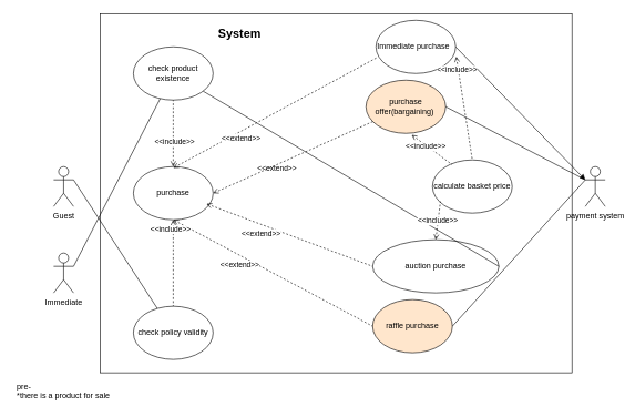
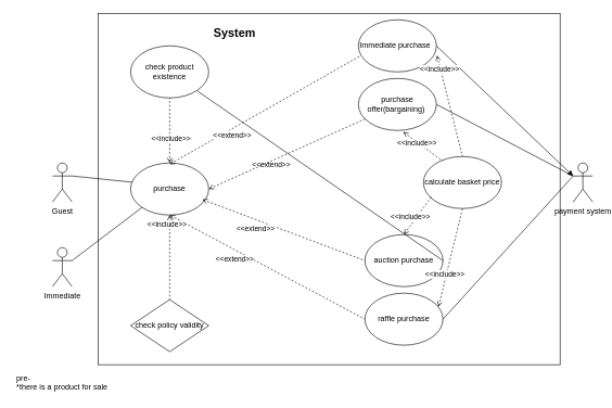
- <mxCell id="5" value="Immediate purchase&amp;nbsp;&amp;nbsp;" style="ellipse;whiteSpace=wrap;html=1;" parent="1" vertex="1"><mxGeometry x="565" y="30" width="120" height="80" as="geometry" /></mxCell>
+ <mxCell id="5" value="Immediate purchase&amp;nbsp;&amp;nbsp;" style="ellipse;whiteSpace=wrap;html=1;" parent="1" vertex="1"><mxGeometry x="550" y="30" width="120" height="80" as="geometry" /></mxCell>
- <mxCell id="6" value="purchase offer(bargaining)&amp;nbsp;" style="ellipse;whiteSpace=wrap;html=1;fillColor=#ffe6cc;" parent="1" vertex="1"><mxGeometry x="550" y="120" width="120" height="80" as="geometry" /></mxCell>
+ <mxCell id="6" value="purchase offer(bargaining)&amp;nbsp;" style="ellipse;whiteSpace=wrap;html=1;" parent="1" vertex="1"><mxGeometry x="550" y="120" width="120" height="80" as="geometry" /></mxCell>
- <mxCell id="18" value="" style="endArrow=none;html=1;exitX=1;exitY=0.333;exitDx=0;exitDy=0;exitPerimeter=0;" edge="1" parent="1" source="14" target="19"><mxGeometry width="50" height="50" relative="1" as="geometry"><mxPoint x="350" y="320" as="sourcePoint" /><mxPoint x="400" y="270" as="targetPoint" /></mxGeometry></mxCell>
+ <mxCell id="18" value="" style="endArrow=none;html=1;exitX=1;exitY=0.333;exitDx=0;exitDy=0;exitPerimeter=0;entryX=0;entryY=1;entryDx=0;entryDy=0;" edge="1" parent="1" source="14" target="16"><mxGeometry width="50" height="50" relative="1" as="geometry"><mxPoint x="350" y="320" as="sourcePoint" /><mxPoint x="400" y="270" as="targetPoint" /></mxGeometry></mxCell>
- <mxCell id="17" value="" style="endArrow=none;html=1;exitX=1;exitY=0.333;exitDx=0;exitDy=0;exitPerimeter=0;" edge="1" parent="1" source="4" target="30"><mxGeometry width="50" height="50" relative="1" as="geometry"><mxPoint x="350" y="320" as="sourcePoint" /><mxPoint x="400" y="270" as="targetPoint" /></mxGeometry></mxCell>
+ <mxCell id="17" value="" style="endArrow=none;html=1;exitX=1;exitY=0.333;exitDx=0;exitDy=0;exitPerimeter=0;entryX=0.017;entryY=0.368;entryDx=0;entryDy=0;entryPerimeter=0;" edge="1" parent="1" source="4" target="16"><mxGeometry width="50" height="50" relative="1" as="geometry"><mxPoint x="350" y="320" as="sourcePoint" /><mxPoint x="400" y="270" as="targetPoint" /></mxGeometry></mxCell>
+ <mxCell id="40" value="" style="endArrow=none;html=1;exitX=0.943;exitY=0.263;exitDx=0;exitDy=0;entryX=0.5;entryY=1;entryDx=0;entryDy=0;dashed=1;startArrow=open;startFill=0;exitPerimeter=0;" edge="1" parent="1" source="8" target="33"><mxGeometry width="50" height="50" relative="1" as="geometry"><mxPoint x="279.5" y="280" as="sourcePoint" /><mxPoint x="279.5" y="220" as="targetPoint" /></mxGeometry></mxCell>
+ <mxCell id="41" value="&amp;lt;&amp;lt;include&amp;gt;&amp;gt;" style="edgeLabel;html=1;align=center;verticalAlign=middle;resizable=0;points=[];" vertex="1" connectable="0" parent="40"><mxGeometry x="-0.54" y="-3" relative="1" as="geometry"><mxPoint x="-2" y="-16" as="offset" /></mxGeometry></mxCell>
- <mxCell id="7" value="auction purchase" style="ellipse;whiteSpace=wrap;html=1;" parent="1" vertex="1"><mxGeometry x="560" y="360" width="190" height="80" as="geometry" /></mxCell>
+ <mxCell id="7" value="auction purchase" style="ellipse;whiteSpace=wrap;html=1;" parent="1" vertex="1"><mxGeometry x="560" y="360" width="120" height="80" as="geometry" /></mxCell>
- <mxCell id="8" value="raffle purchase" style="ellipse;whiteSpace=wrap;html=1;fillColor=#ffe6cc;" parent="1" vertex="1"><mxGeometry x="560" y="450" width="120" height="80" as="geometry" /></mxCell>
+ <mxCell id="8" value="raffle purchase" style="ellipse;whiteSpace=wrap;html=1;" parent="1" vertex="1"><mxGeometry x="560" y="450" width="120" height="80" as="geometry" /></mxCell>
- <mxCell id="30" value="check policy validity" style="ellipse;whiteSpace=wrap;html=1;labelBackgroundColor=none;" vertex="1" parent="1"><mxGeometry x="200" y="460" width="120" height="80" as="geometry" /></mxCell>
+ <mxCell id="30" value="check policy validity" style="rhombus;whiteSpace=wrap;html=1;labelBackgroundColor=none;" vertex="1" parent="1"><mxGeometry x="200" y="460" width="120" height="80" as="geometry" /></mxCell>
